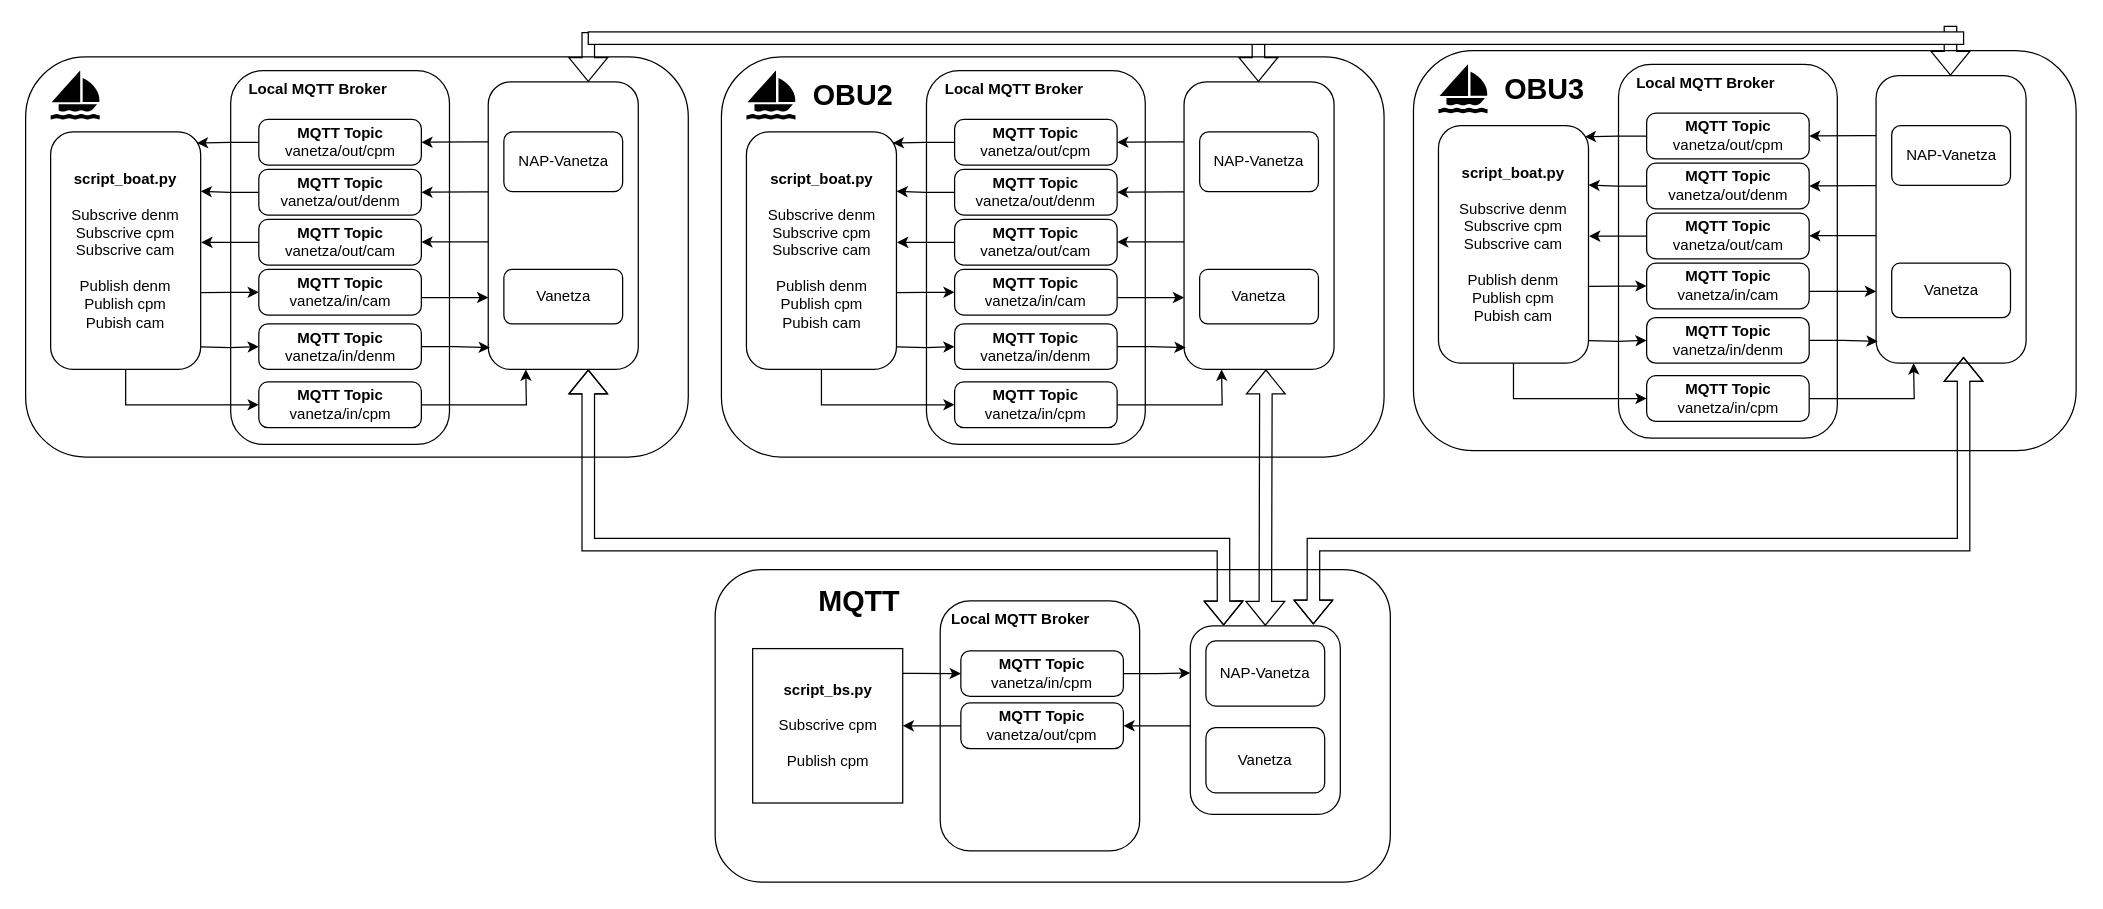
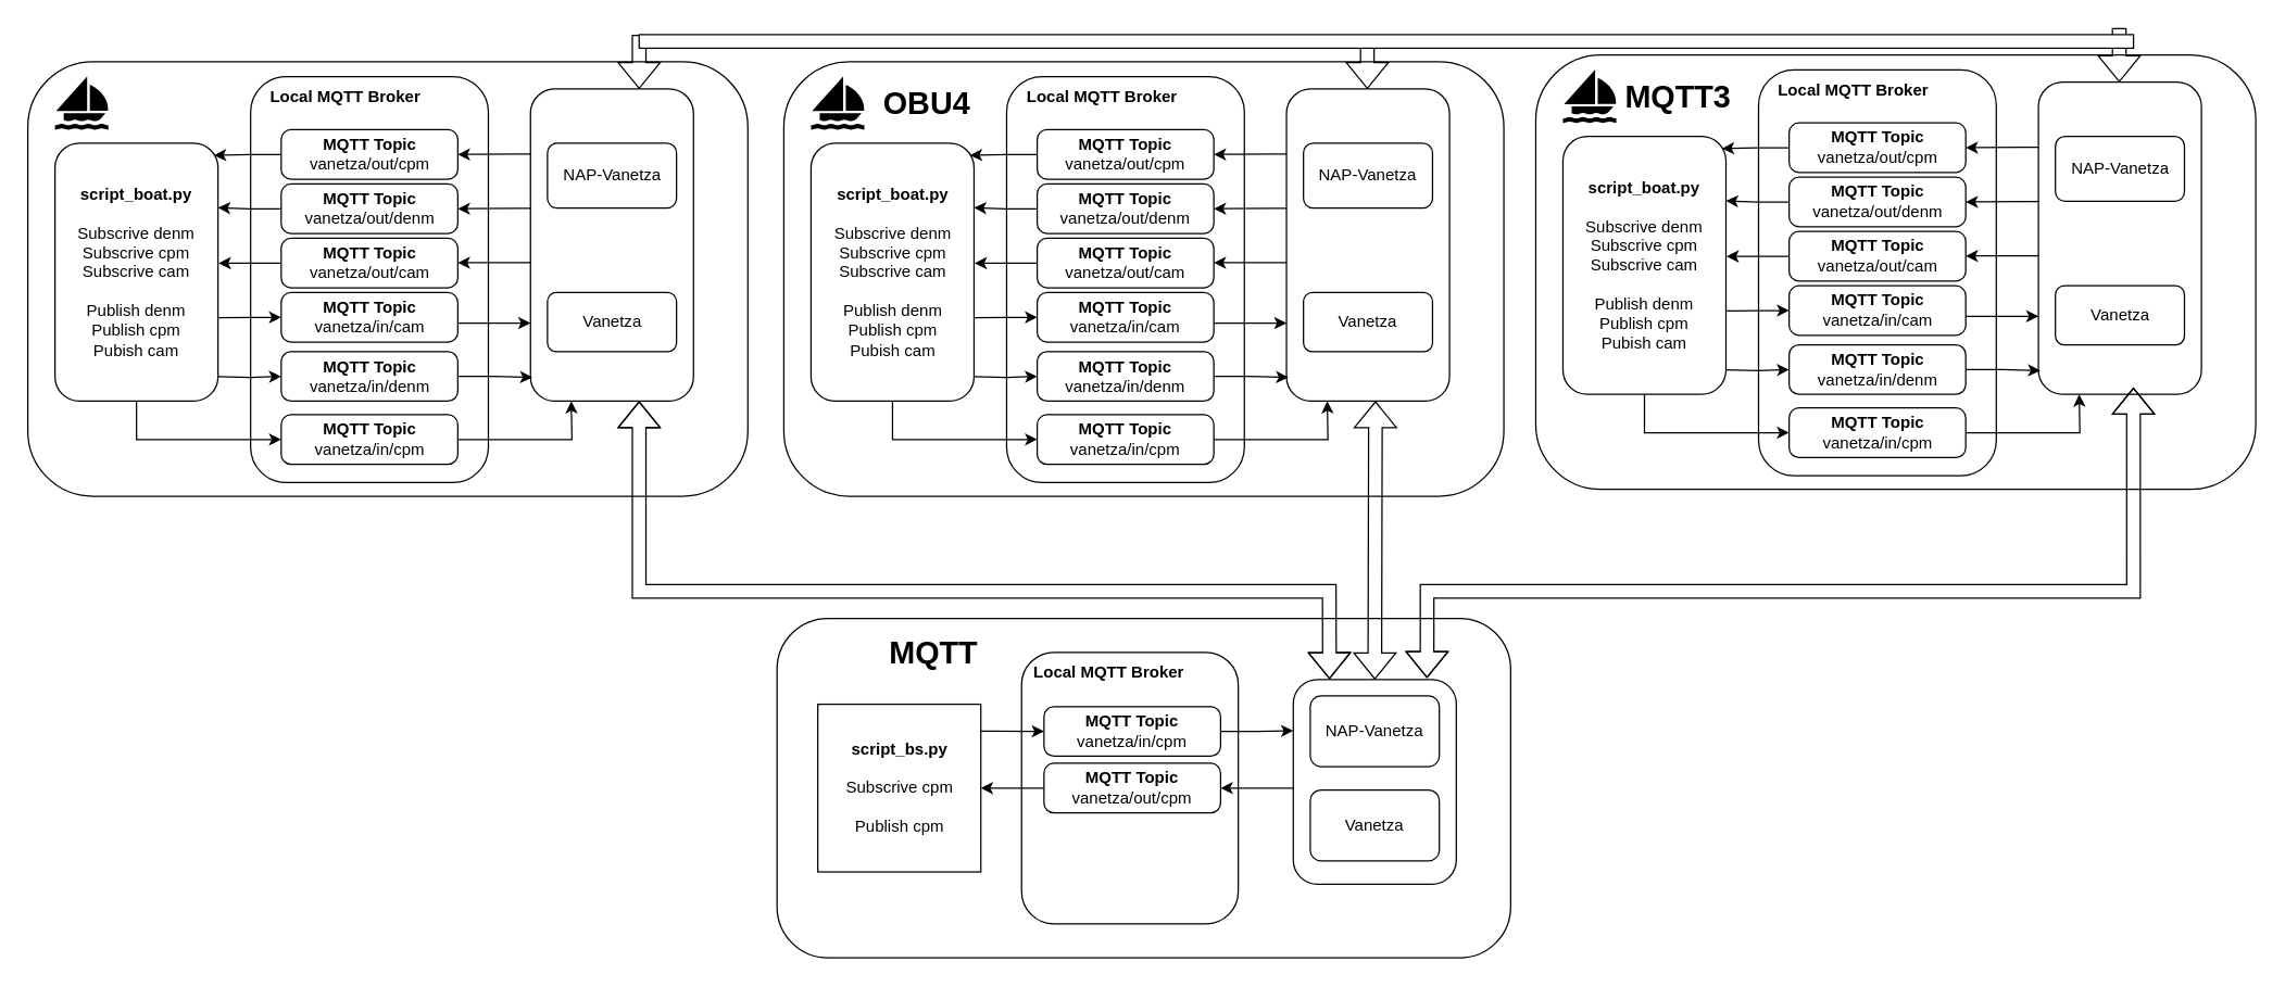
- <mxCell id="83" value="&lt;b style=&quot;font-size: 23px;&quot;&gt;&lt;font style=&quot;font-size: 23px;&quot;&gt;OBU3&lt;/font&gt;&lt;/b&gt;" style="text;html=1;strokeColor=none;fillColor=none;align=center;verticalAlign=middle;whiteSpace=wrap;rounded=0;fontSize=23;" vertex="1" parent="1"><mxGeometry x="1190" y="55.5" width="90" height="30" as="geometry" /></mxCell>
+ <mxCell id="83" value="&lt;b style=&quot;font-size: 23px;&quot;&gt;&lt;font style=&quot;font-size: 23px;&quot;&gt;MQTT3&lt;/font&gt;&lt;/b&gt;" style="text;html=1;strokeColor=none;fillColor=none;align=center;verticalAlign=middle;whiteSpace=wrap;rounded=0;fontSize=23;" vertex="1" parent="1"><mxGeometry x="1190" y="55.5" width="90" height="30" as="geometry" /></mxCell>
- <mxCell id="55" value="&lt;b style=&quot;font-size: 23px;&quot;&gt;&lt;font style=&quot;font-size: 23px;&quot;&gt;OBU2&lt;/font&gt;&lt;/b&gt;" style="text;html=1;strokeColor=none;fillColor=none;align=center;verticalAlign=middle;whiteSpace=wrap;rounded=0;fontSize=23;" vertex="1" parent="1"><mxGeometry x="636.5" y="60.5" width="90" height="30" as="geometry" /></mxCell>
+ <mxCell id="55" value="&lt;b style=&quot;font-size: 23px;&quot;&gt;&lt;font style=&quot;font-size: 23px;&quot;&gt;OBU4&lt;/font&gt;&lt;/b&gt;" style="text;html=1;strokeColor=none;fillColor=none;align=center;verticalAlign=middle;whiteSpace=wrap;rounded=0;fontSize=23;" vertex="1" parent="1"><mxGeometry x="636.5" y="60.5" width="90" height="30" as="geometry" /></mxCell>
